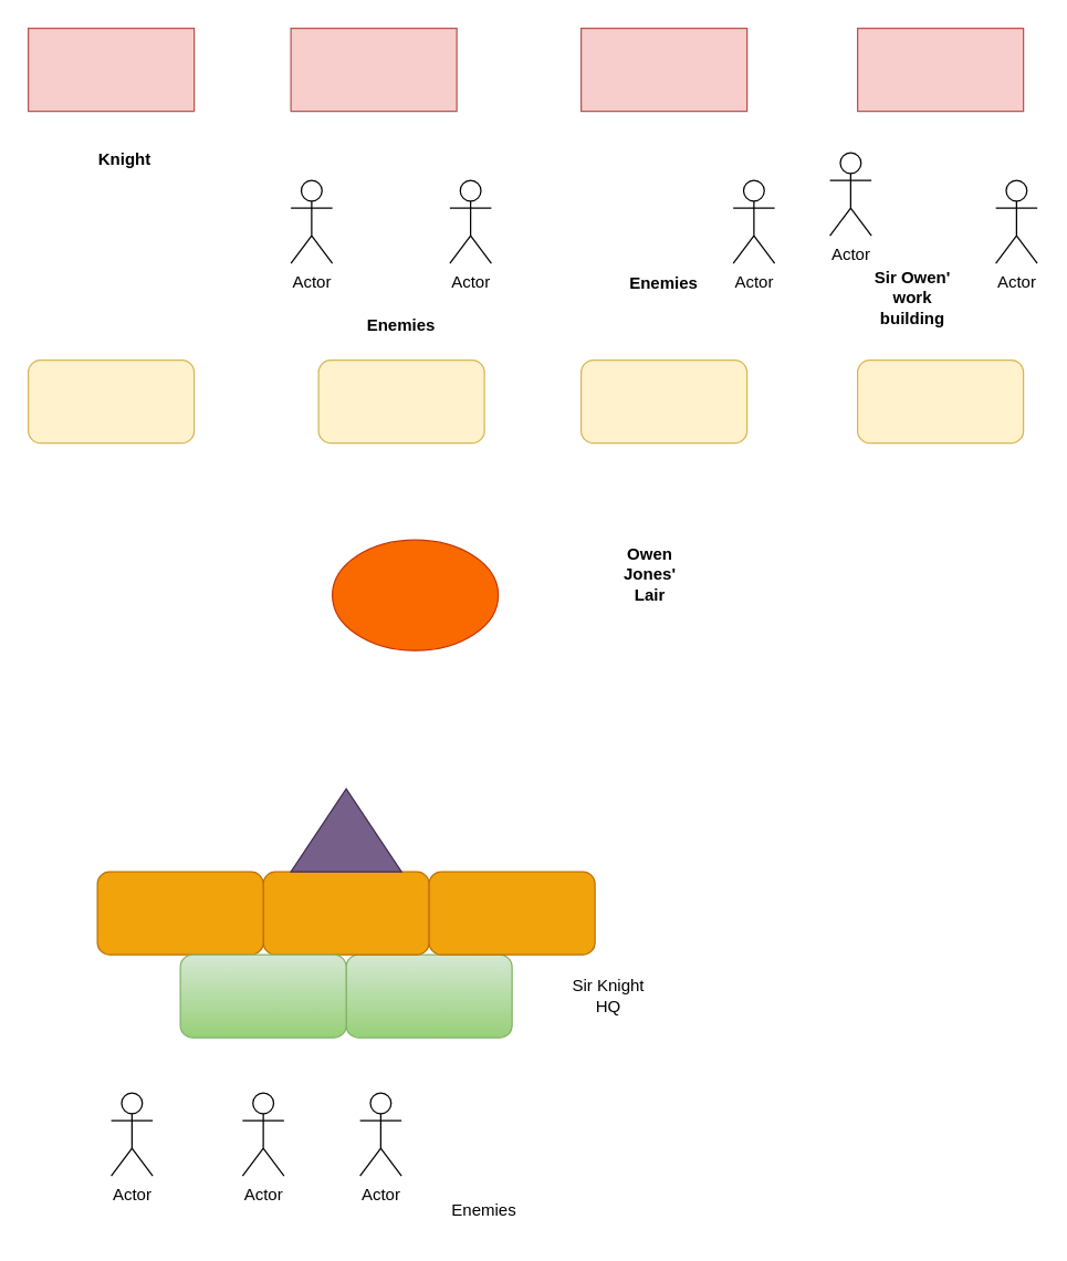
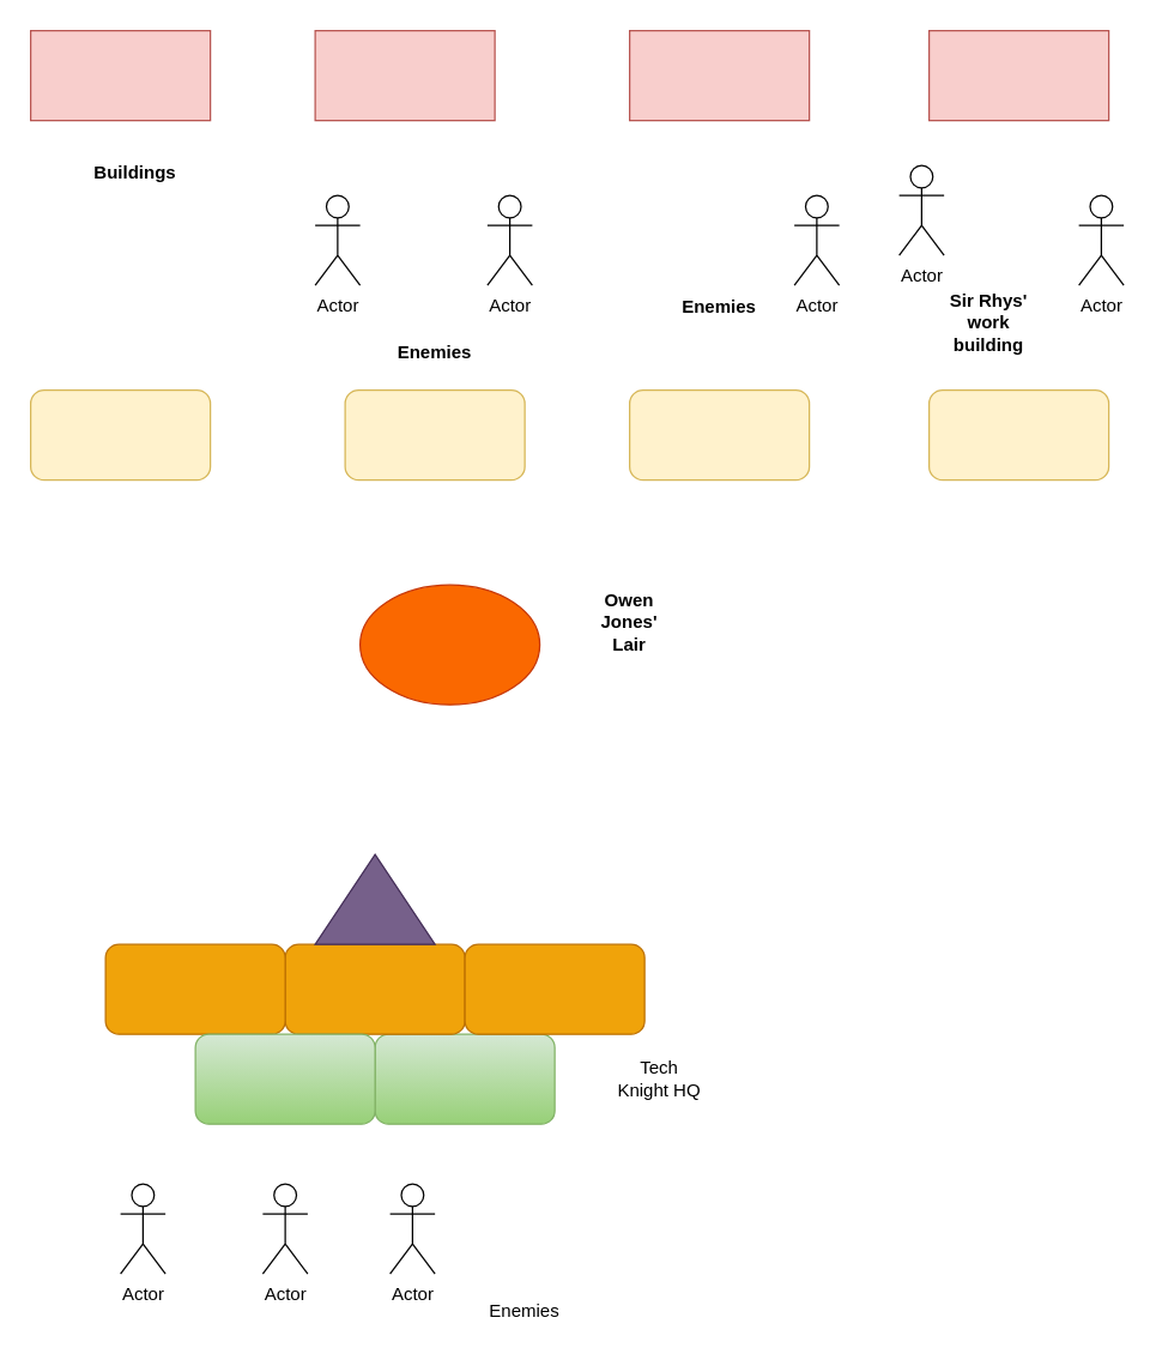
- <mxCell id="10" value="&lt;b&gt;Knight&lt;/b&gt;" style="text;html=1;strokeColor=none;fillColor=none;align=center;verticalAlign=middle;whiteSpace=wrap;rounded=0;" parent="1" vertex="1"><mxGeometry x="60" y="100" width="60" height="30" as="geometry" /></mxCell>
+ <mxCell id="10" value="&lt;b&gt;Buildings&lt;/b&gt;" style="text;html=1;strokeColor=none;fillColor=none;align=center;verticalAlign=middle;whiteSpace=wrap;rounded=0;" parent="1" vertex="1"><mxGeometry x="60" y="100" width="60" height="30" as="geometry" /></mxCell>
- <mxCell id="20" value="&lt;b&gt;Sir Owen' work building&lt;/b&gt;" style="text;html=1;strokeColor=none;fillColor=none;align=center;verticalAlign=middle;whiteSpace=wrap;rounded=0;" parent="1" vertex="1"><mxGeometry x="630" y="200" width="60" height="30" as="geometry" /></mxCell>
+ <mxCell id="20" value="&lt;b&gt;Sir Rhys' work building&lt;/b&gt;" style="text;html=1;strokeColor=none;fillColor=none;align=center;verticalAlign=middle;whiteSpace=wrap;rounded=0;" parent="1" vertex="1"><mxGeometry x="630" y="200" width="60" height="30" as="geometry" /></mxCell>
- <mxCell id="12" value="&lt;b&gt;Owen Jones' Lair&lt;/b&gt;" style="text;html=1;strokeColor=none;fillColor=none;align=center;verticalAlign=middle;whiteSpace=wrap;rounded=0;" parent="1" vertex="1"><mxGeometry x="440" y="400" width="60" height="30" as="geometry" /></mxCell>
+ <mxCell id="12" value="&lt;b&gt;Owen Jones' Lair&lt;/b&gt;" style="text;html=1;strokeColor=none;fillColor=none;align=center;verticalAlign=middle;whiteSpace=wrap;rounded=0;" parent="1" vertex="1"><mxGeometry x="390" y="400" width="60" height="30" as="geometry" /></mxCell>
- <mxCell id="28" value="Sir Knight HQ" style="text;html=1;strokeColor=none;fillColor=none;align=center;verticalAlign=middle;whiteSpace=wrap;rounded=0;" parent="1" vertex="1"><mxGeometry x="410" y="705" width="60" height="30" as="geometry" /></mxCell>
+ <mxCell id="28" value="Tech Knight HQ" style="text;html=1;strokeColor=none;fillColor=none;align=center;verticalAlign=middle;whiteSpace=wrap;rounded=0;" parent="1" vertex="1"><mxGeometry x="410" y="705" width="60" height="30" as="geometry" /></mxCell>
